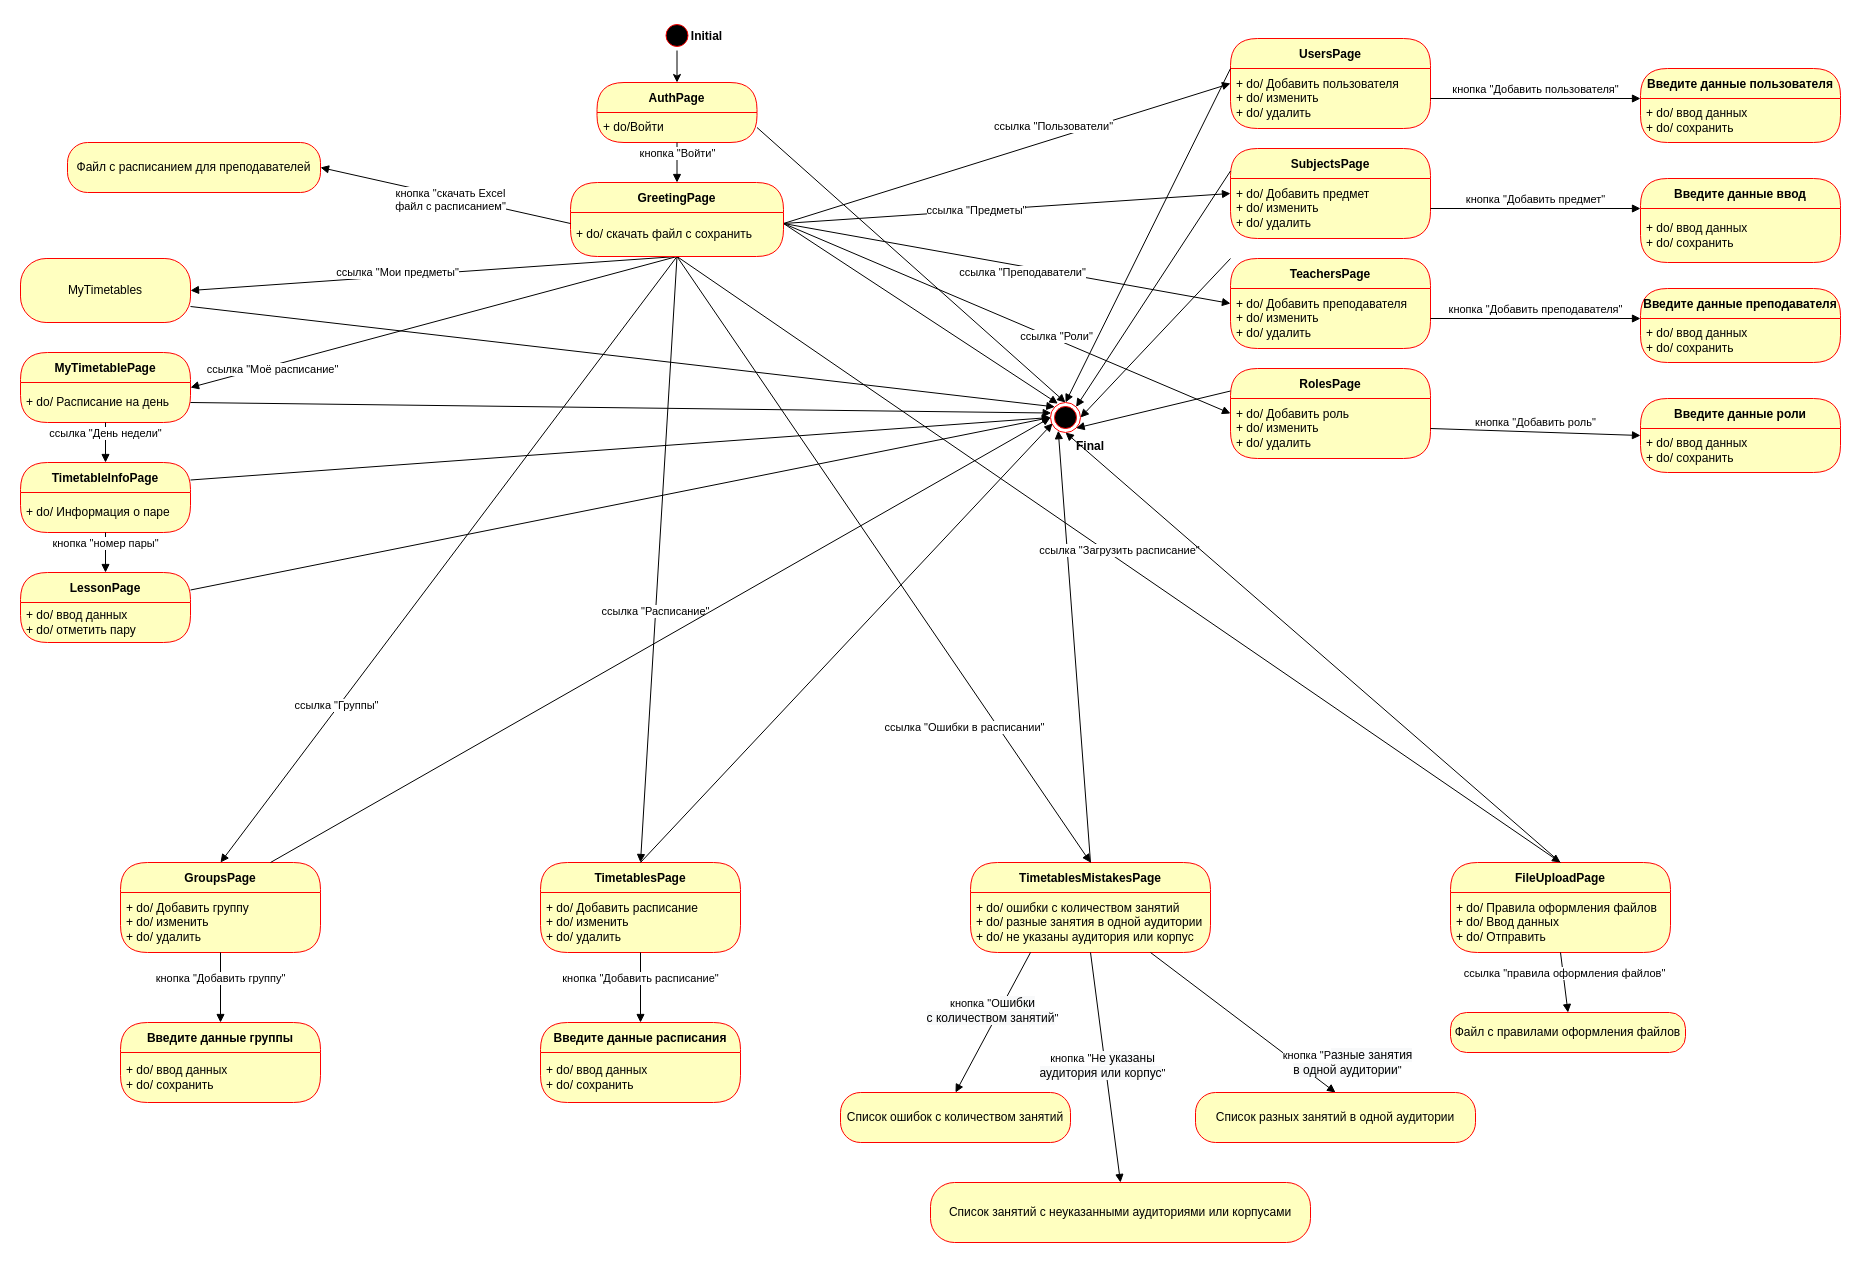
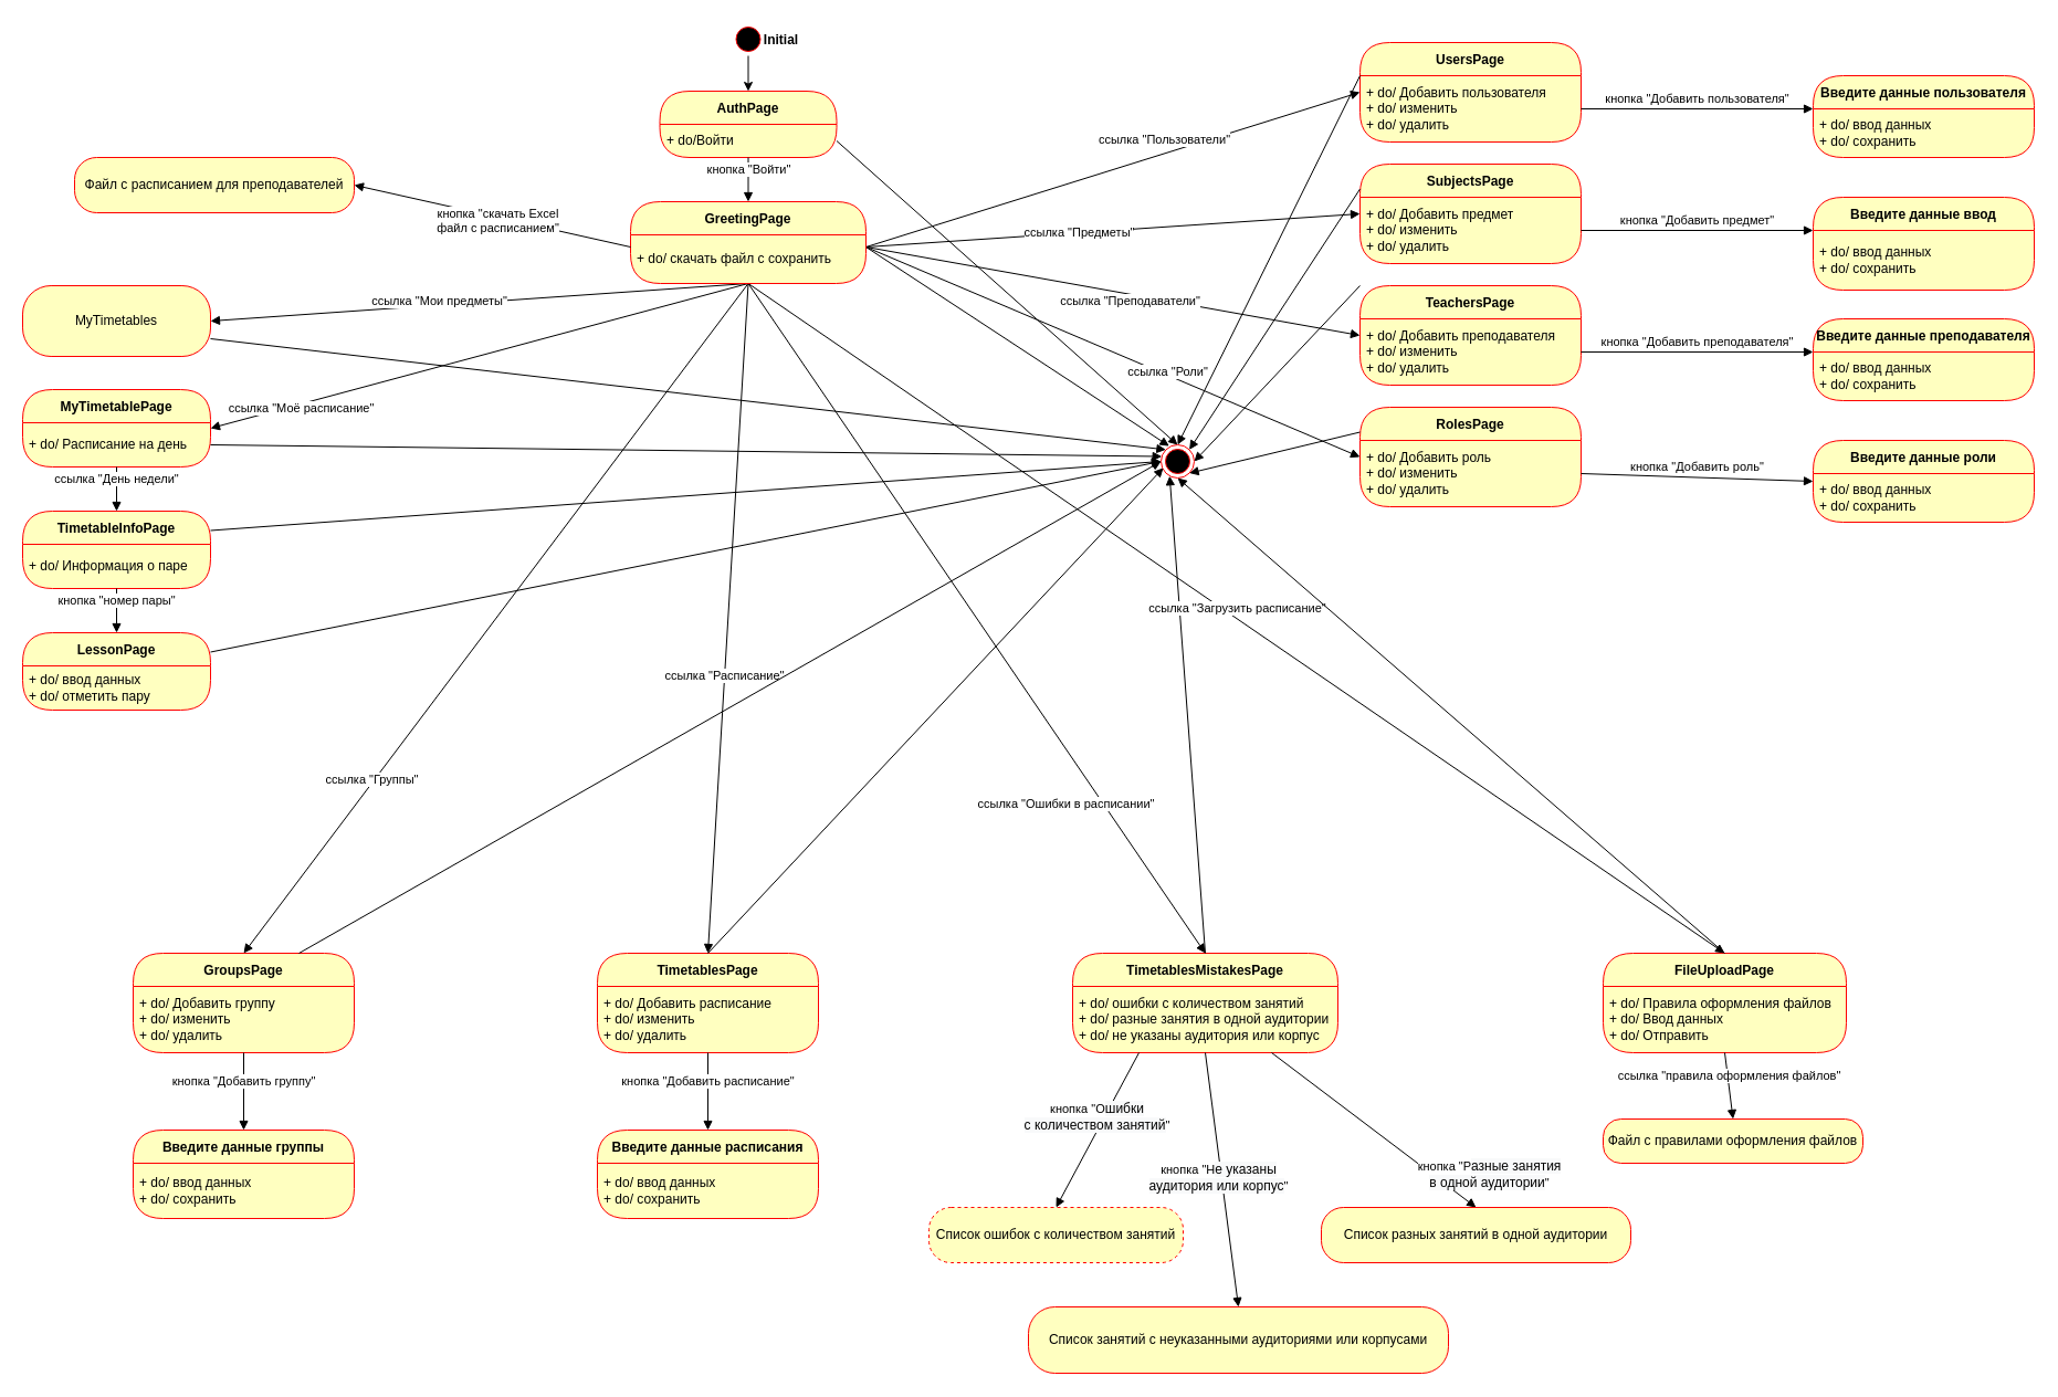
- <mxCell id="12" value="Final" style="text;align=center;fontStyle=1;verticalAlign=middle;spacingLeft=3;spacingRight=3;strokeColor=none;rotatable=0;points=[[0,0.5],[1,0.5]];portConstraint=eastwest;" vertex="1" parent="1"><mxGeometry x="1050" y="432" width="80" height="26" as="geometry" /></mxCell>
- <mxCell id="42" value="Список ошибок с количеством занятий" style="rounded=1;whiteSpace=wrap;html=1;arcSize=40;fontColor=#000000;fillColor=#ffffc0;strokeColor=#ff0000;" vertex="1" parent="1"><mxGeometry x="840" y="1092" width="230" height="50" as="geometry" /></mxCell>
+ <mxCell id="42" value="Список ошибок с количеством занятий" style="rounded=1;whiteSpace=wrap;html=1;arcSize=40;fontColor=#000000;fillColor=#ffffc0;strokeColor=#ff0000;dashed=1;" vertex="1" parent="1"><mxGeometry x="840" y="1092" width="230" height="50" as="geometry" /></mxCell>
